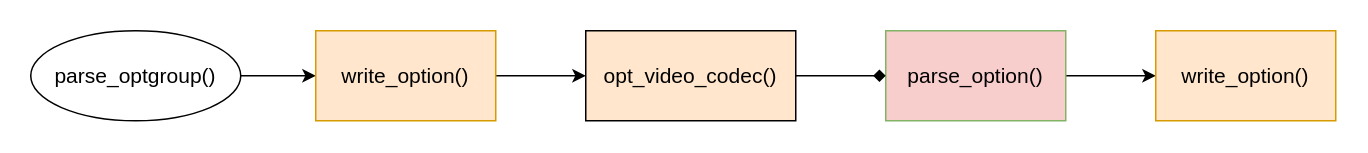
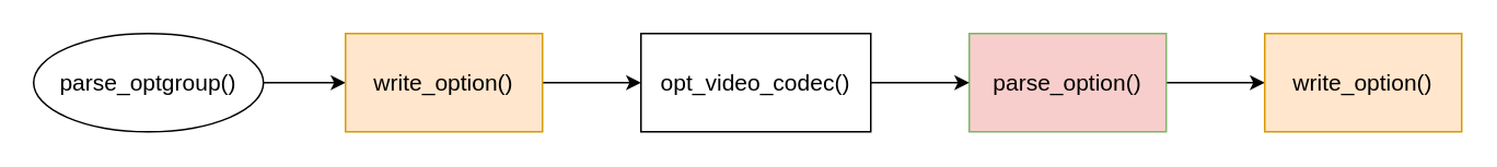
- <mxCell id="10" value="opt_video_codec()" style="rounded=0;whiteSpace=wrap;html=1;fontSize=14;fillColor=#ffe6cc;" parent="1" vertex="1"><mxGeometry x="390" y="20" width="140" height="60" as="geometry" /></mxCell>
+ <mxCell id="10" value="opt_video_codec()" style="rounded=0;whiteSpace=wrap;html=1;fontSize=14;" parent="1" vertex="1"><mxGeometry x="390" y="20" width="140" height="60" as="geometry" /></mxCell>
- <mxCell id="9" value="" style="edgeStyle=orthogonalEdgeStyle;rounded=0;orthogonalLoop=1;jettySize=auto;html=1;fontSize=14;endArrow=diamond;" parent="1" source="10" target="7" edge="1"><mxGeometry relative="1" as="geometry" /></mxCell>
+ <mxCell id="9" value="" style="edgeStyle=orthogonalEdgeStyle;rounded=0;orthogonalLoop=1;jettySize=auto;html=1;fontSize=14;" parent="1" source="10" target="7" edge="1"><mxGeometry relative="1" as="geometry" /></mxCell>
